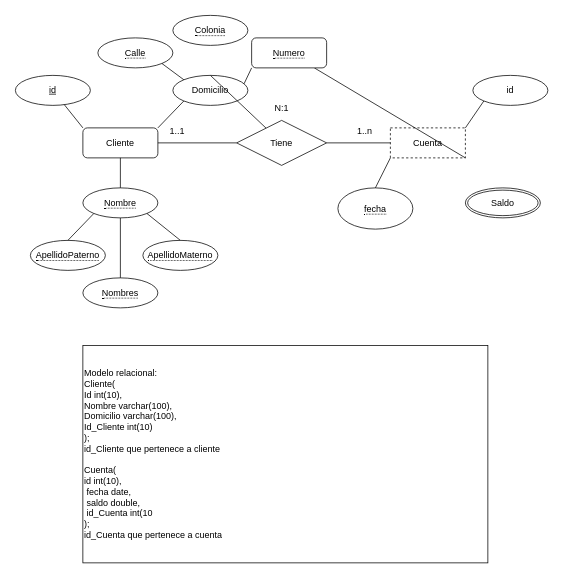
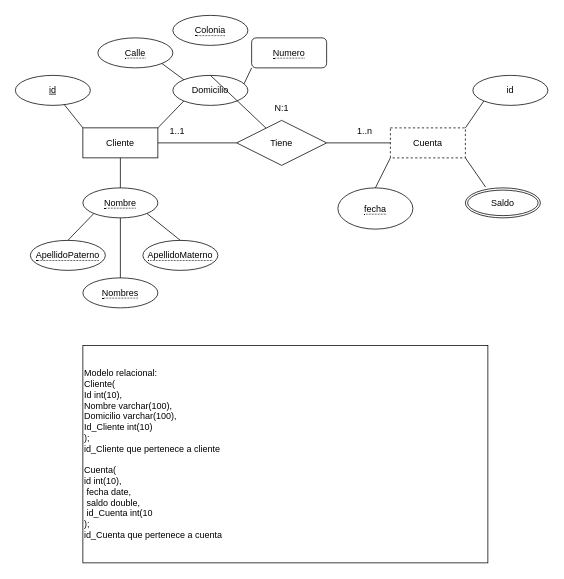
- <mxCell id="19" value="" style="endArrow=none;html=1;rounded=0;exitX=1;exitY=1;exitDx=0;exitDy=0;" edge="1" parent="1" source="3" target="31"><mxGeometry width="50" height="50" relative="1" as="geometry"><mxPoint x="530" y="220" as="sourcePoint" /><mxPoint x="480" y="150" as="targetPoint" /></mxGeometry></mxCell>
+ <mxCell id="19" value="" style="endArrow=none;html=1;rounded=0;entryX=0.27;entryY=-0.025;entryDx=0;entryDy=0;entryPerimeter=0;exitX=1;exitY=1;exitDx=0;exitDy=0;" edge="1" parent="1" source="3" target="11"><mxGeometry width="50" height="50" relative="1" as="geometry"><mxPoint x="530" y="220" as="sourcePoint" /><mxPoint x="480" y="150" as="targetPoint" /></mxGeometry></mxCell>
- <mxCell id="2" value="Cliente" style="whiteSpace=wrap;html=1;align=center;rounded=1;" vertex="1" parent="1"><mxGeometry x="110" y="170" width="100" height="40" as="geometry" /></mxCell>
+ <mxCell id="2" value="Cliente" style="whiteSpace=wrap;html=1;align=center;" vertex="1" parent="1"><mxGeometry x="110" y="170" width="100" height="40" as="geometry" /></mxCell>
